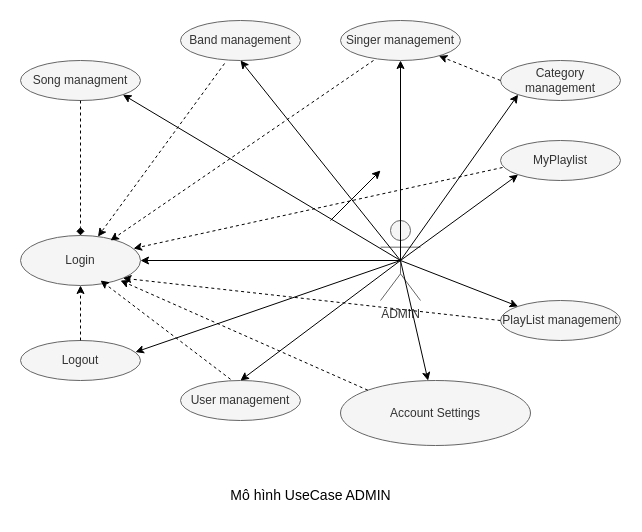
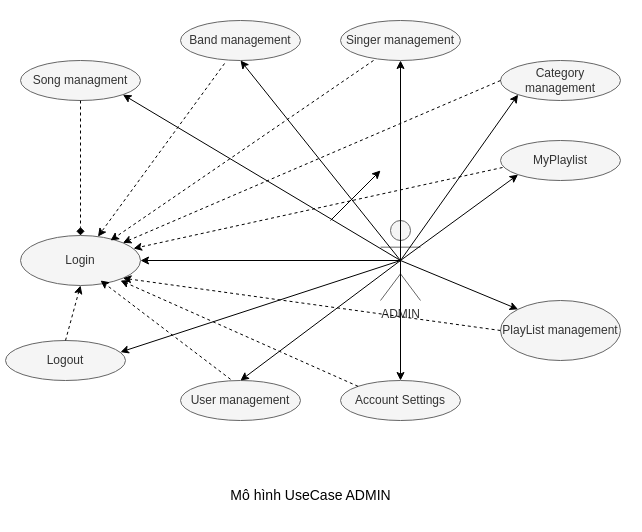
- <mxCell id="27" value="" style="endArrow=classic;html=1;rounded=0;dashed=1;strokeColor=#000000;exitX=0;exitY=0.5;exitDx=0;exitDy=0;" edge="1" parent="1" source="6" target="5"><mxGeometry width="50" height="50" relative="1" as="geometry"><mxPoint x="330" y="250" as="sourcePoint" /><mxPoint x="380" y="200" as="targetPoint" /></mxGeometry></mxCell>
+ <mxCell id="27" value="" style="endArrow=classic;html=1;rounded=0;dashed=1;strokeColor=#000000;exitX=0;exitY=0.5;exitDx=0;exitDy=0;entryX=1;entryY=0;entryDx=0;entryDy=0;" edge="1" parent="1" source="6" target="7"><mxGeometry width="50" height="50" relative="1" as="geometry"><mxPoint x="330" y="250" as="sourcePoint" /><mxPoint x="380" y="200" as="targetPoint" /></mxGeometry></mxCell>
- <mxCell id="8" value="PlayList management" style="ellipse;whiteSpace=wrap;html=1;fillColor=#f5f5f5;fontColor=#333333;strokeColor=#666666;" vertex="1" parent="1"><mxGeometry x="500" y="300" width="120" height="40" as="geometry" /></mxCell>
+ <mxCell id="8" value="PlayList management" style="ellipse;whiteSpace=wrap;html=1;fillColor=#f5f5f5;fontColor=#333333;strokeColor=#666666;" vertex="1" parent="1"><mxGeometry x="500" y="300" width="120" height="60" as="geometry" /></mxCell>
- <mxCell id="12" value="Logout" style="ellipse;whiteSpace=wrap;html=1;fillColor=#f5f5f5;fontColor=#333333;strokeColor=#666666;" vertex="1" parent="1"><mxGeometry x="20" y="340" width="120" height="40" as="geometry" /></mxCell>
+ <mxCell id="12" value="Logout" style="ellipse;whiteSpace=wrap;html=1;fillColor=#f5f5f5;fontColor=#333333;strokeColor=#666666;" vertex="1" parent="1"><mxGeometry x="5" y="340" width="120" height="40" as="geometry" /></mxCell>
- <mxCell id="32" value="Account Settings" style="ellipse;whiteSpace=wrap;html=1;fillColor=#f5f5f5;fontColor=#333333;strokeColor=#666666;" vertex="1" parent="1"><mxGeometry x="340" y="380" width="190" height="65" as="geometry" /></mxCell>
+ <mxCell id="32" value="Account Settings" style="ellipse;whiteSpace=wrap;html=1;fillColor=#f5f5f5;fontColor=#333333;strokeColor=#666666;" vertex="1" parent="1"><mxGeometry x="340" y="380" width="120" height="40" as="geometry" /></mxCell>
